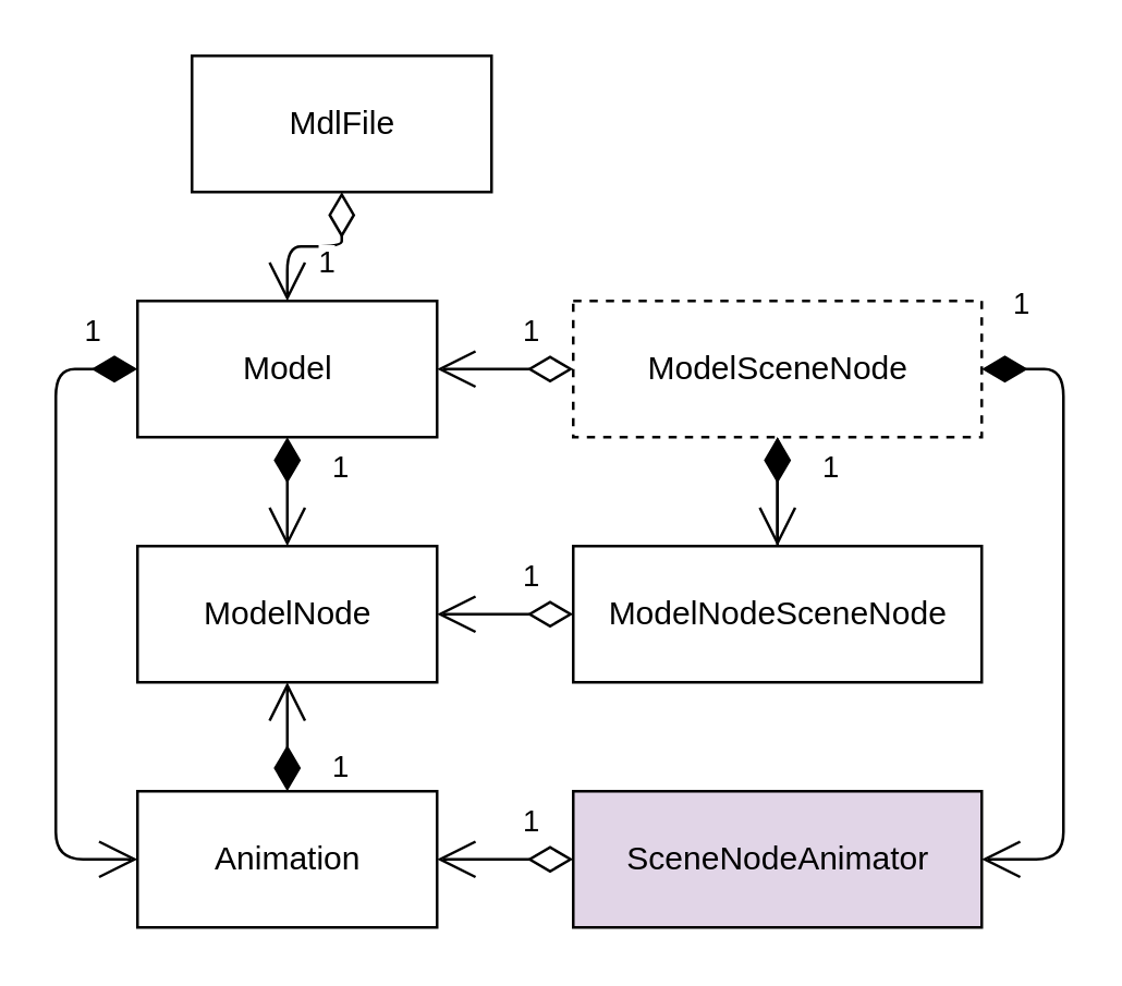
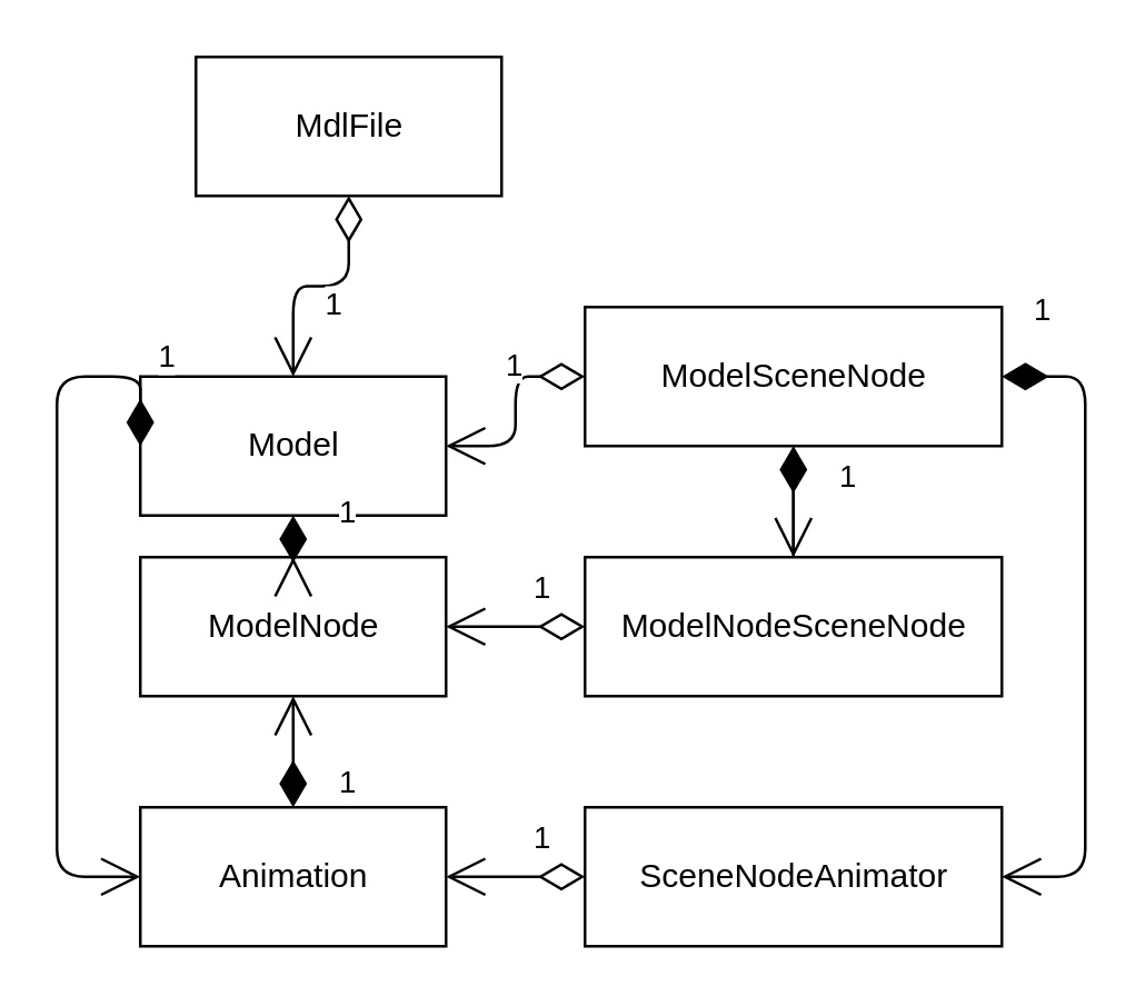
- <mxCell id="3" value="Model" style="html=1;" vertex="1" parent="1"><mxGeometry x="50" y="110" width="110" height="50" as="geometry" /></mxCell>
+ <mxCell id="3" value="Model" style="html=1;" vertex="1" parent="1"><mxGeometry x="50" y="135" width="110" height="50" as="geometry" /></mxCell>
- <mxCell id="6" value="ModelSceneNode" style="html=1;dashed=1;" vertex="1" parent="1"><mxGeometry x="210" y="110" width="150" height="50" as="geometry" /></mxCell>
+ <mxCell id="6" value="ModelSceneNode" style="html=1;" vertex="1" parent="1"><mxGeometry x="210" y="110" width="150" height="50" as="geometry" /></mxCell>
- <mxCell id="9" value="SceneNodeAnimator" style="html=1;fillColor=#e1d5e7;" vertex="1" parent="1"><mxGeometry x="210" y="290" width="150" height="50" as="geometry" /></mxCell>
+ <mxCell id="9" value="SceneNodeAnimator" style="html=1;" vertex="1" parent="1"><mxGeometry x="210" y="290" width="150" height="50" as="geometry" /></mxCell>
